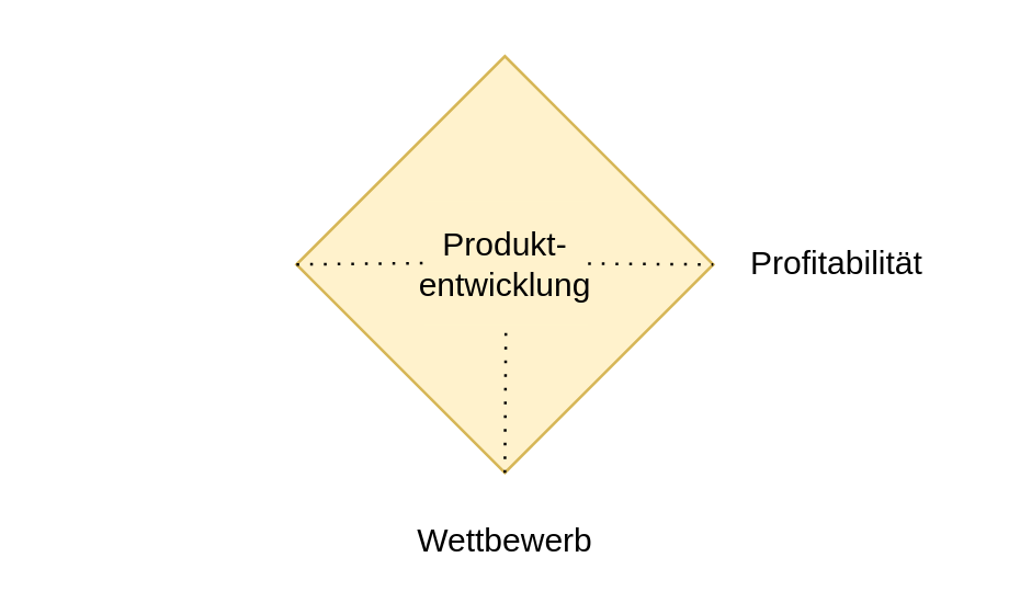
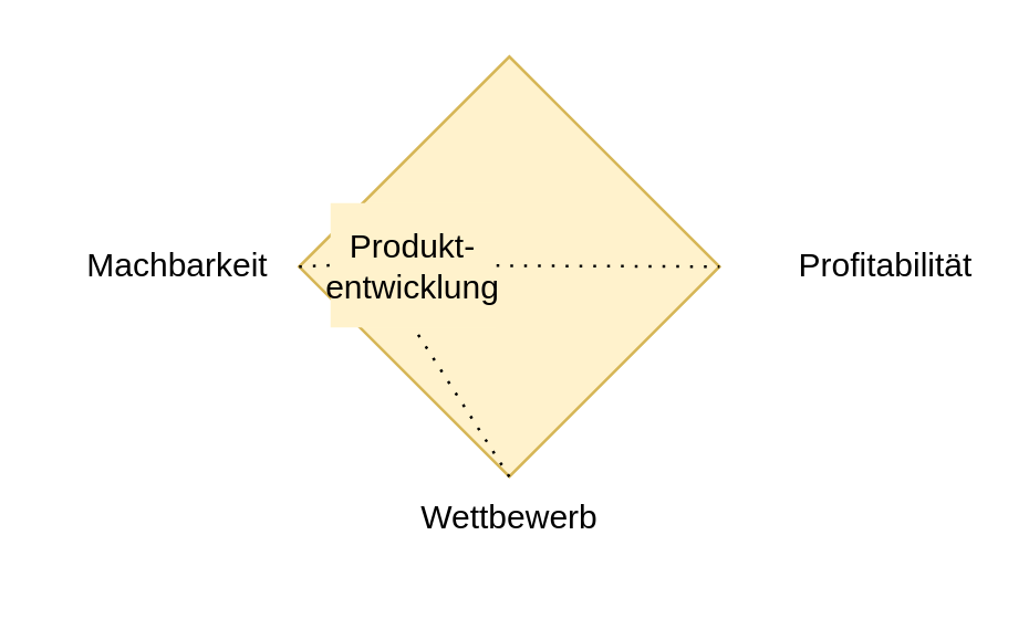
- <mxCell id="5" value="Produkt-entwicklung" style="text;html=1;align=center;verticalAlign=middle;whiteSpace=wrap;rounded=0;fillColor=#fff2cc;strokeColor=none;" parent="1" vertex="1"><mxGeometry x="154" y="73" width="60" height="45" as="geometry" /></mxCell>
+ <mxCell id="5" value="Produkt-entwicklung" style="text;html=1;align=center;verticalAlign=middle;whiteSpace=wrap;rounded=0;fillColor=#fff2cc;strokeColor=none;" parent="1" vertex="1"><mxGeometry x="119" y="73" width="60" height="45" as="geometry" /></mxCell>
+ <mxCell id="3" value="Machbarkeit" style="text;html=1;align=center;verticalAlign=middle;whiteSpace=wrap;rounded=0;" parent="1" vertex="1"><mxGeometry x="20" y="81" width="87.63" height="30" as="geometry" /></mxCell>
- <mxCell id="7" value="Profitabilität" style="text;html=1;align=center;verticalAlign=middle;whiteSpace=wrap;rounded=0;" vertex="1" parent="1"><mxGeometry x="259.63" y="81" width="90.37" height="30" as="geometry" /></mxCell>
+ <mxCell id="7" value="Profitabilität" style="text;html=1;align=center;verticalAlign=middle;whiteSpace=wrap;rounded=0;" vertex="1" parent="1"><mxGeometry x="274.63" y="81" width="90.37" height="30" as="geometry" /></mxCell>
- <mxCell id="6" value="Wettbewerb" style="text;html=1;align=center;verticalAlign=middle;whiteSpace=wrap;rounded=0;" parent="1" vertex="1"><mxGeometry x="154" y="182" width="60" height="30" as="geometry" /></mxCell>
+ <mxCell id="6" value="Wettbewerb" style="text;html=1;align=center;verticalAlign=middle;whiteSpace=wrap;rounded=0;" parent="1" vertex="1"><mxGeometry x="154" y="172" width="60" height="30" as="geometry" /></mxCell>
